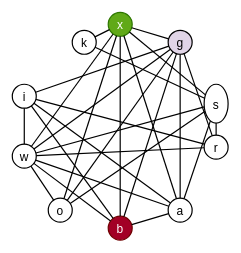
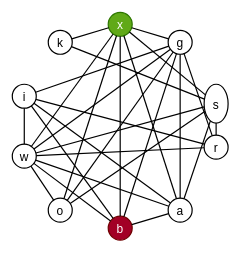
- <mxCell id="7" value="k" style="ellipse;whiteSpace=wrap;html=1;aspect=fixed;strokeWidth=2;fontSize=20;" vertex="1" parent="1"><mxGeometry x="120" y="50" width="40" height="40" as="geometry" /></mxCell>
+ <mxCell id="7" value="k" style="ellipse;whiteSpace=wrap;html=1;aspect=fixed;strokeWidth=2;fontSize=20;" vertex="1" parent="1"><mxGeometry x="80" y="50" width="40" height="40" as="geometry" /></mxCell>
- <mxCell id="5" value="g" style="ellipse;whiteSpace=wrap;html=1;aspect=fixed;strokeWidth=2;fontSize=20;fillColor=#e1d5e7;" vertex="1" parent="1"><mxGeometry x="280" y="50" width="40" height="40" as="geometry" /></mxCell>
+ <mxCell id="5" value="g" style="ellipse;whiteSpace=wrap;html=1;aspect=fixed;strokeWidth=2;fontSize=20;" vertex="1" parent="1"><mxGeometry x="280" y="50" width="40" height="40" as="geometry" /></mxCell>
